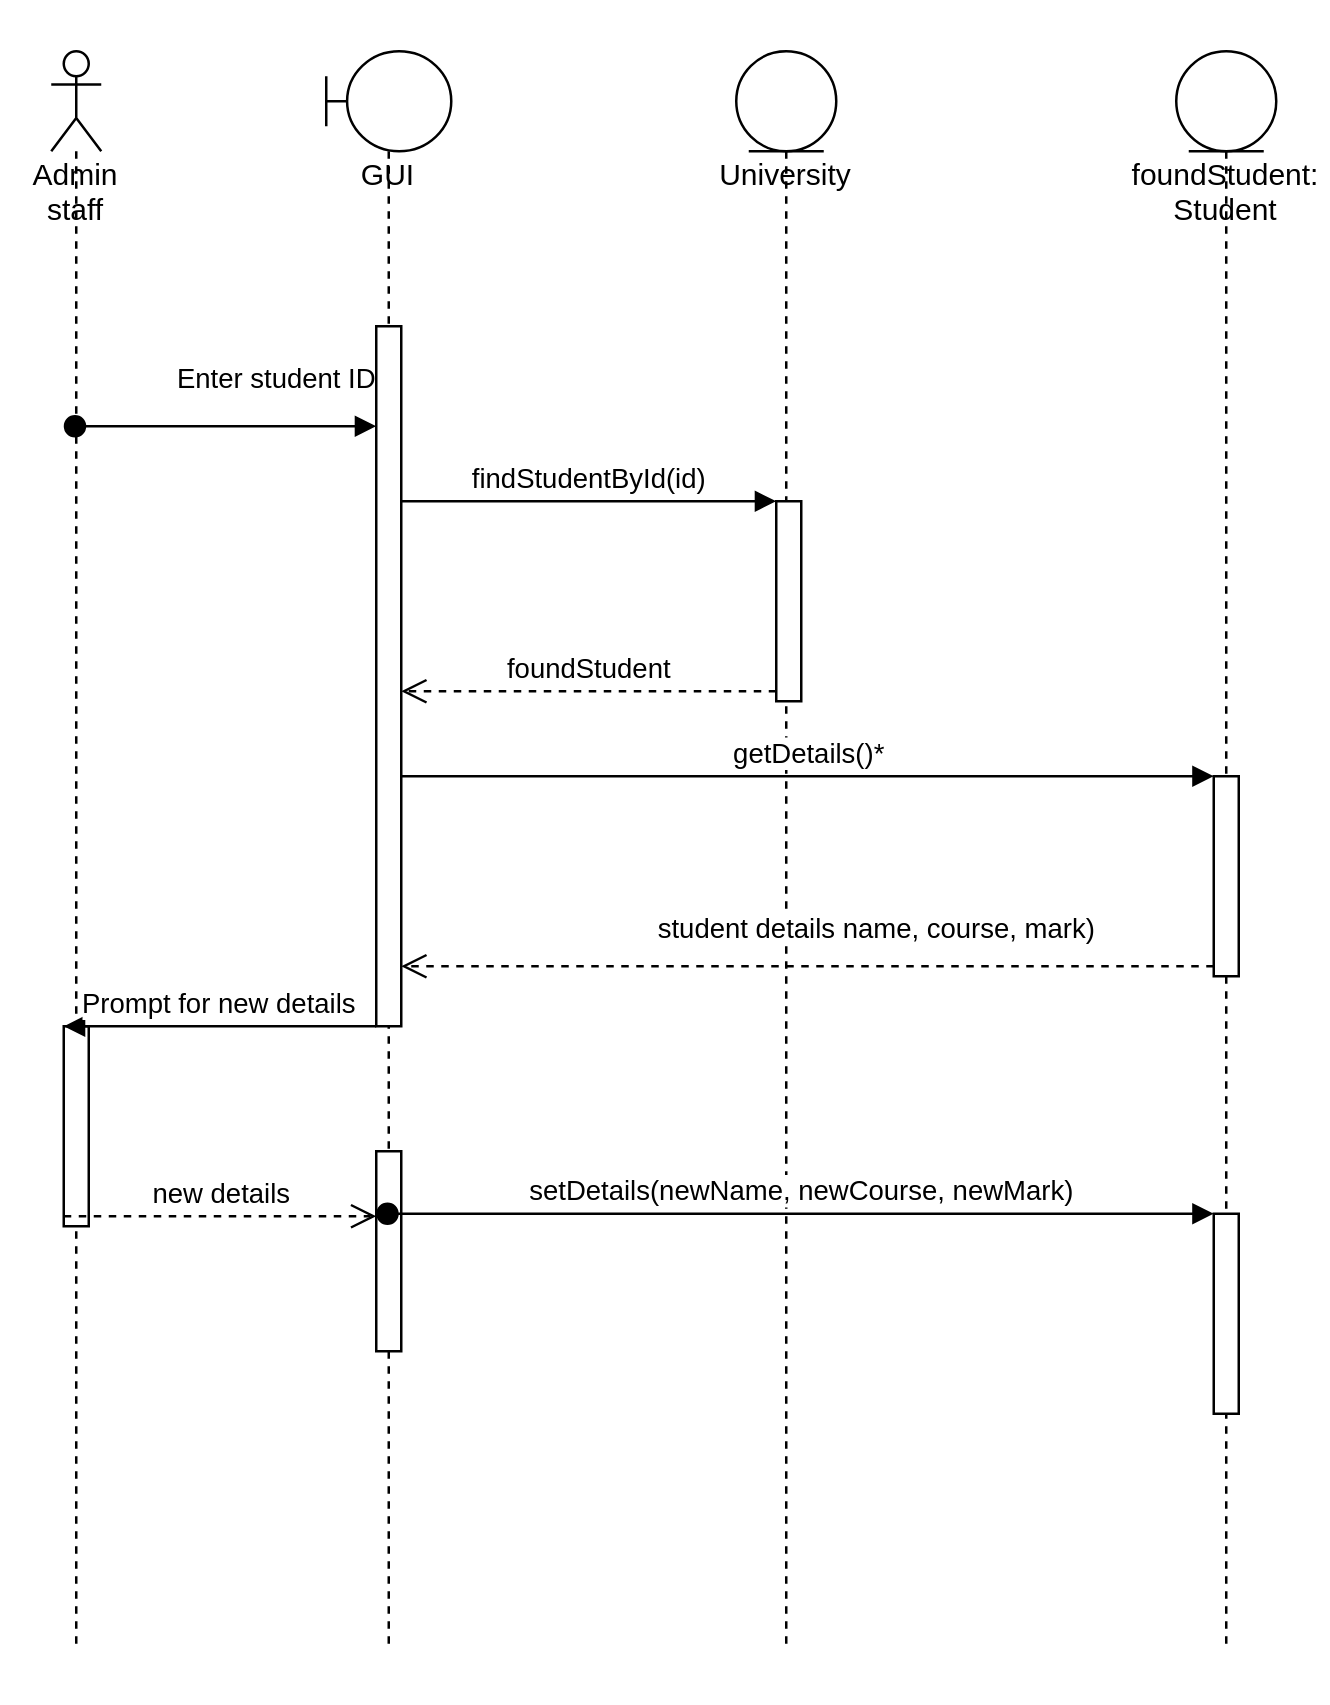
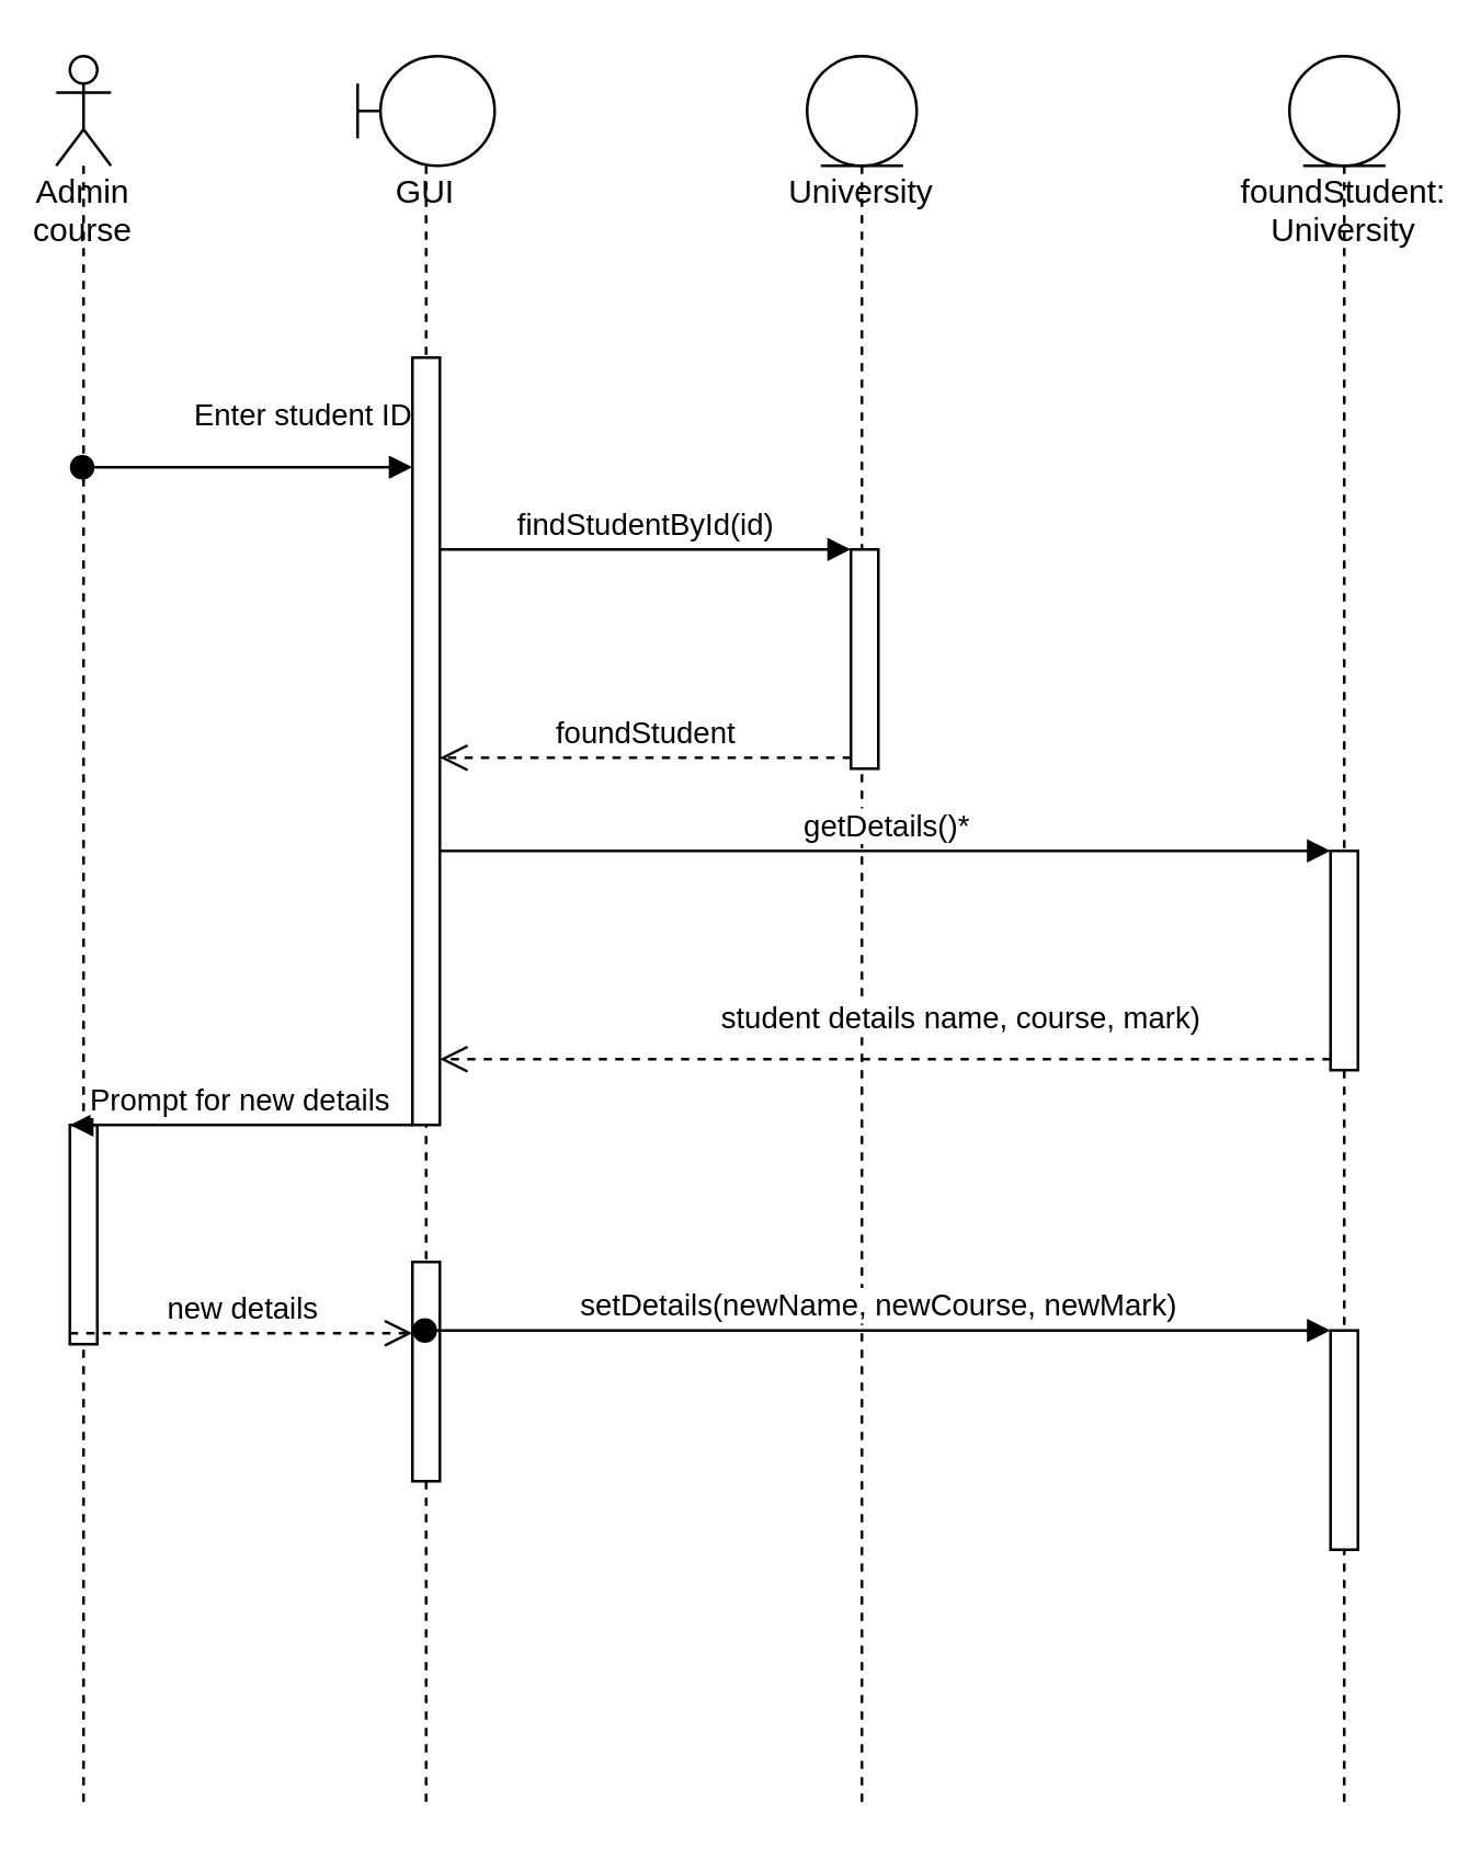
- <mxCell id="2" value="Admin staff" style="shape=umlLifeline;participant=umlActor;perimeter=lifelinePerimeter;whiteSpace=wrap;html=1;container=1;collapsible=0;recursiveResize=0;verticalAlign=top;spacingTop=36;outlineConnect=0;" parent="1" vertex="1"><mxGeometry x="20" y="20" width="20" height="640" as="geometry" /></mxCell>
+ <mxCell id="2" value="Admin course" style="shape=umlLifeline;participant=umlActor;perimeter=lifelinePerimeter;whiteSpace=wrap;html=1;container=1;collapsible=0;recursiveResize=0;verticalAlign=top;spacingTop=36;outlineConnect=0;" parent="1" vertex="1"><mxGeometry x="20" y="20" width="20" height="640" as="geometry" /></mxCell>
- <mxCell id="9" value="foundStudent: Student" style="shape=umlLifeline;participant=umlEntity;perimeter=lifelinePerimeter;whiteSpace=wrap;html=1;container=1;collapsible=0;recursiveResize=0;verticalAlign=top;spacingTop=36;outlineConnect=0;" parent="1" vertex="1"><mxGeometry x="470" y="20" width="40" height="640" as="geometry" /></mxCell>
+ <mxCell id="9" value="foundStudent: University" style="shape=umlLifeline;participant=umlEntity;perimeter=lifelinePerimeter;whiteSpace=wrap;html=1;container=1;collapsible=0;recursiveResize=0;verticalAlign=top;spacingTop=36;outlineConnect=0;" parent="1" vertex="1"><mxGeometry x="470" y="20" width="40" height="640" as="geometry" /></mxCell>
